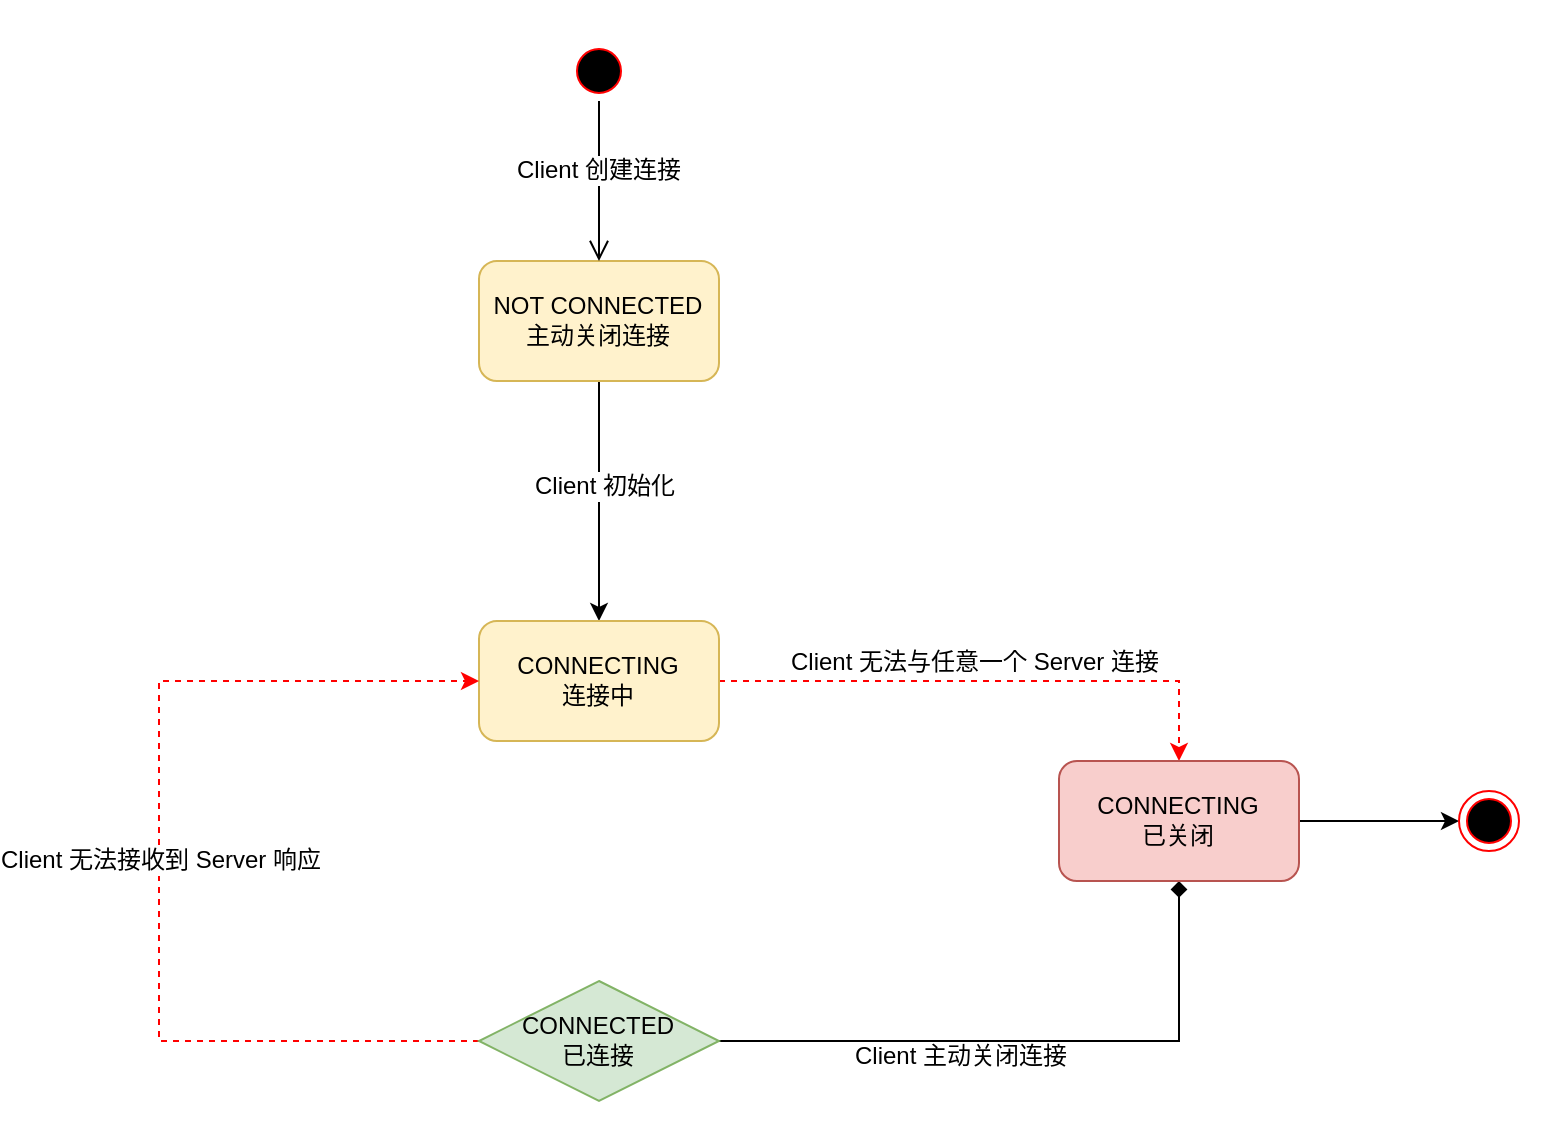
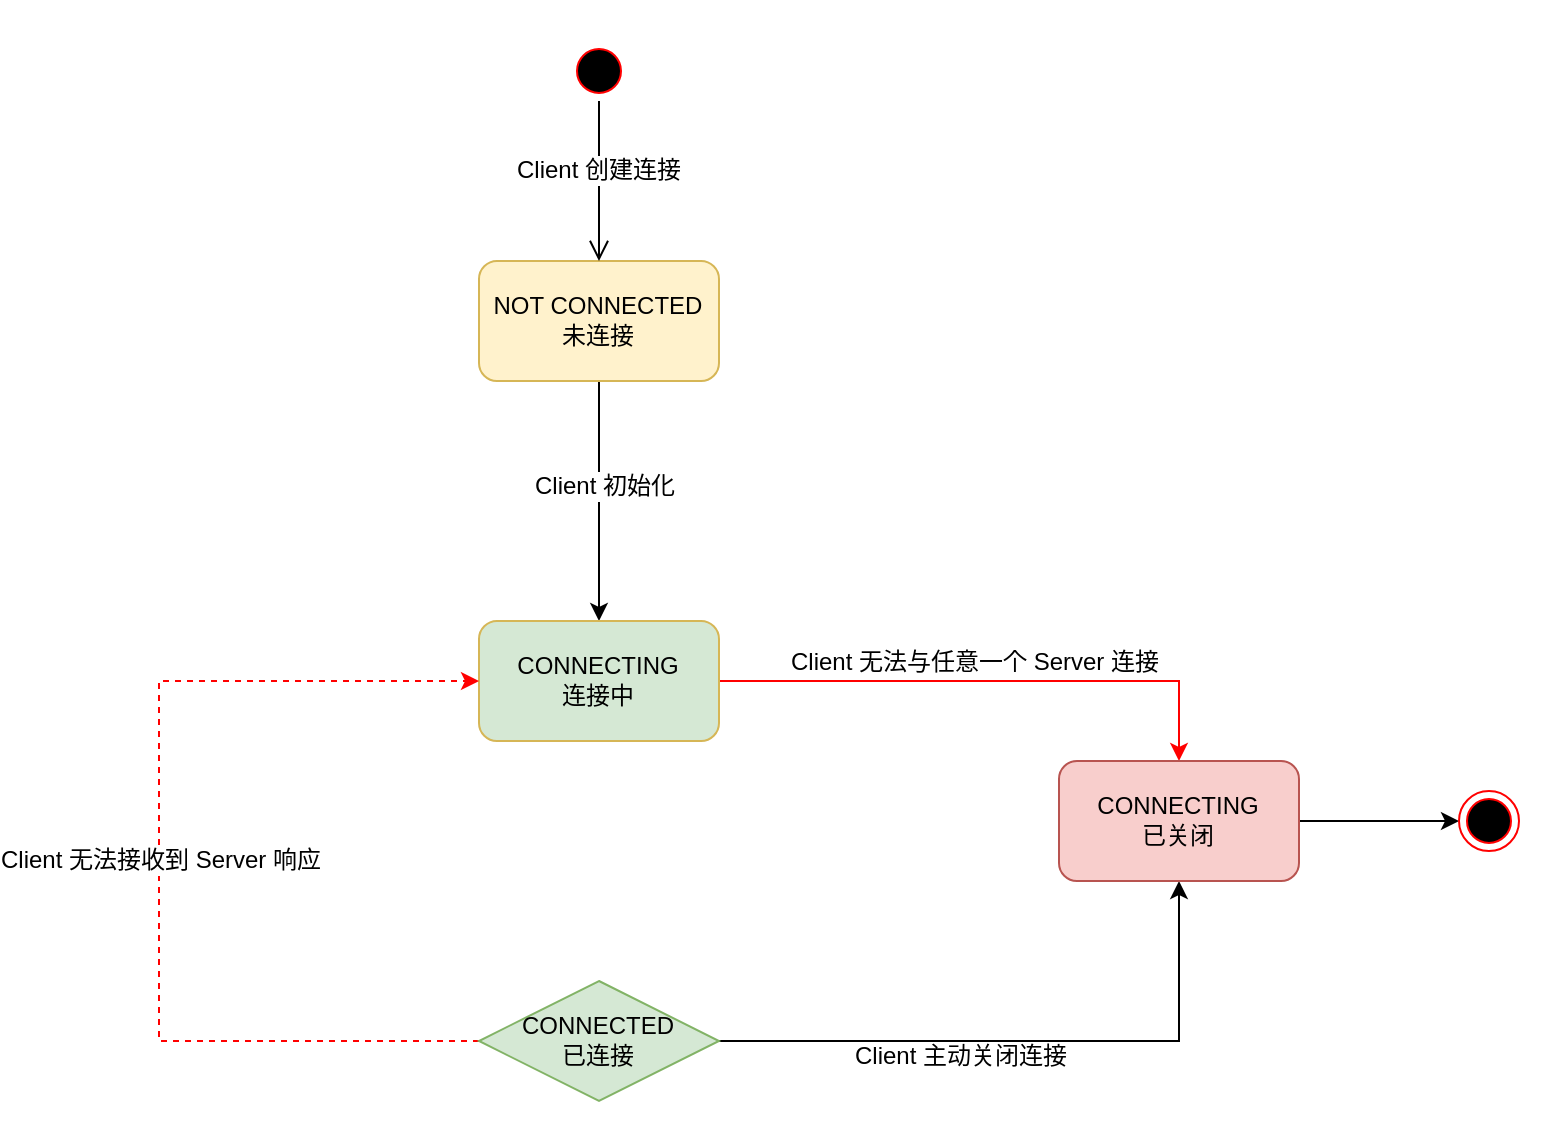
- <mxCell id="4" value="NOT CONNECTED&lt;br&gt;主动关闭连接" style="rounded=1;whiteSpace=wrap;html=1;fillColor=#fff2cc;strokeColor=#d6b656;" vertex="1" parent="1"><mxGeometry x="180" y="130" width="120" height="60" as="geometry" /></mxCell>
+ <mxCell id="4" value="NOT CONNECTED&lt;br&gt;未连接" style="rounded=1;whiteSpace=wrap;html=1;fillColor=#fff2cc;strokeColor=#d6b656;" vertex="1" parent="1"><mxGeometry x="180" y="130" width="120" height="60" as="geometry" /></mxCell>
- <mxCell id="7" value="CONNECTING&lt;br&gt;连接中" style="rounded=1;whiteSpace=wrap;html=1;fillColor=#fff2cc;strokeColor=#d6b656;" vertex="1" parent="1"><mxGeometry x="180" y="310" width="120" height="60" as="geometry" /></mxCell>
+ <mxCell id="7" value="CONNECTING&lt;br&gt;连接中" style="rounded=1;whiteSpace=wrap;html=1;fillColor=#d5e8d4;strokeColor=#d6b656;" vertex="1" parent="1"><mxGeometry x="180" y="310" width="120" height="60" as="geometry" /></mxCell>
- <mxCell id="5" style="edgeStyle=orthogonalEdgeStyle;rounded=0;orthogonalLoop=1;jettySize=auto;html=1;entryX=0.5;entryY=0;entryDx=0;entryDy=0;dashed=1;strokeColor=#FF0000;" edge="1" parent="1" source="7" target="14"><mxGeometry relative="1" as="geometry"><Array as="points"><mxPoint x="530" y="340" /></Array></mxGeometry></mxCell>
+ <mxCell id="5" style="edgeStyle=orthogonalEdgeStyle;rounded=0;orthogonalLoop=1;jettySize=auto;html=1;entryX=0.5;entryY=0;entryDx=0;entryDy=0;dashed=0;strokeColor=#FF0000;" edge="1" parent="1" source="7" target="14"><mxGeometry relative="1" as="geometry"><Array as="points"><mxPoint x="530" y="340" /></Array></mxGeometry></mxCell>
- <mxCell id="10" style="edgeStyle=orthogonalEdgeStyle;rounded=0;orthogonalLoop=1;jettySize=auto;html=1;entryX=0.5;entryY=1;entryDx=0;entryDy=0;strokeColor=#000000;endArrow=diamond;" edge="1" parent="1" source="12" target="14"><mxGeometry relative="1" as="geometry" /></mxCell>
+ <mxCell id="10" style="edgeStyle=orthogonalEdgeStyle;rounded=0;orthogonalLoop=1;jettySize=auto;html=1;entryX=0.5;entryY=1;entryDx=0;entryDy=0;strokeColor=#000000;" edge="1" parent="1" source="12" target="14"><mxGeometry relative="1" as="geometry" /></mxCell>
